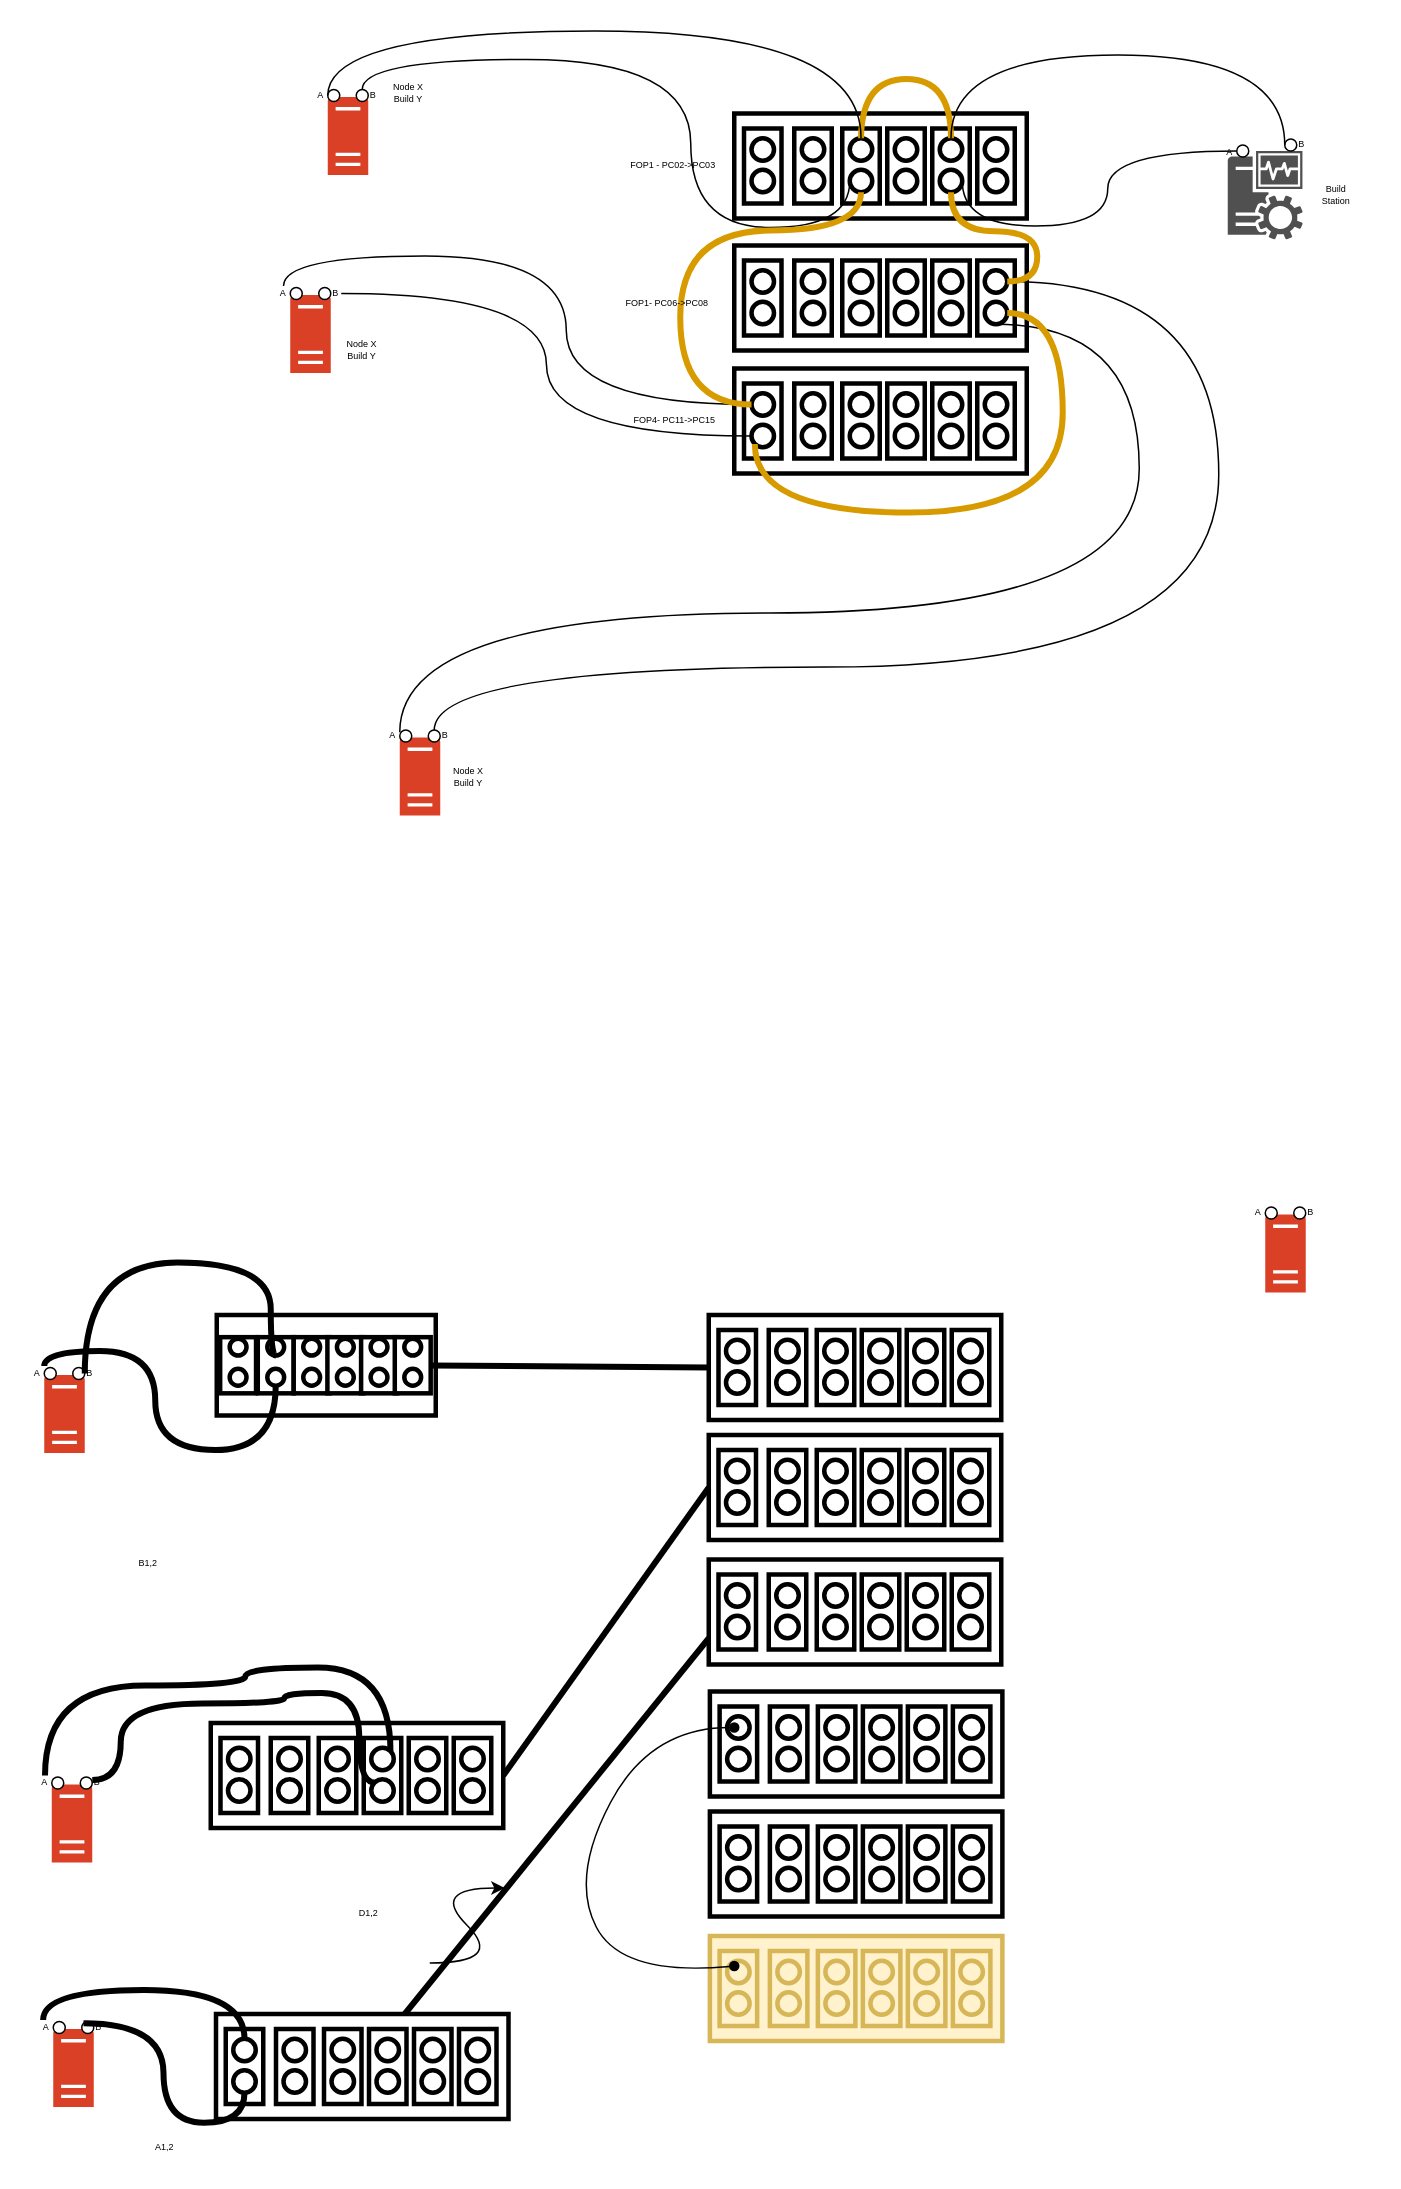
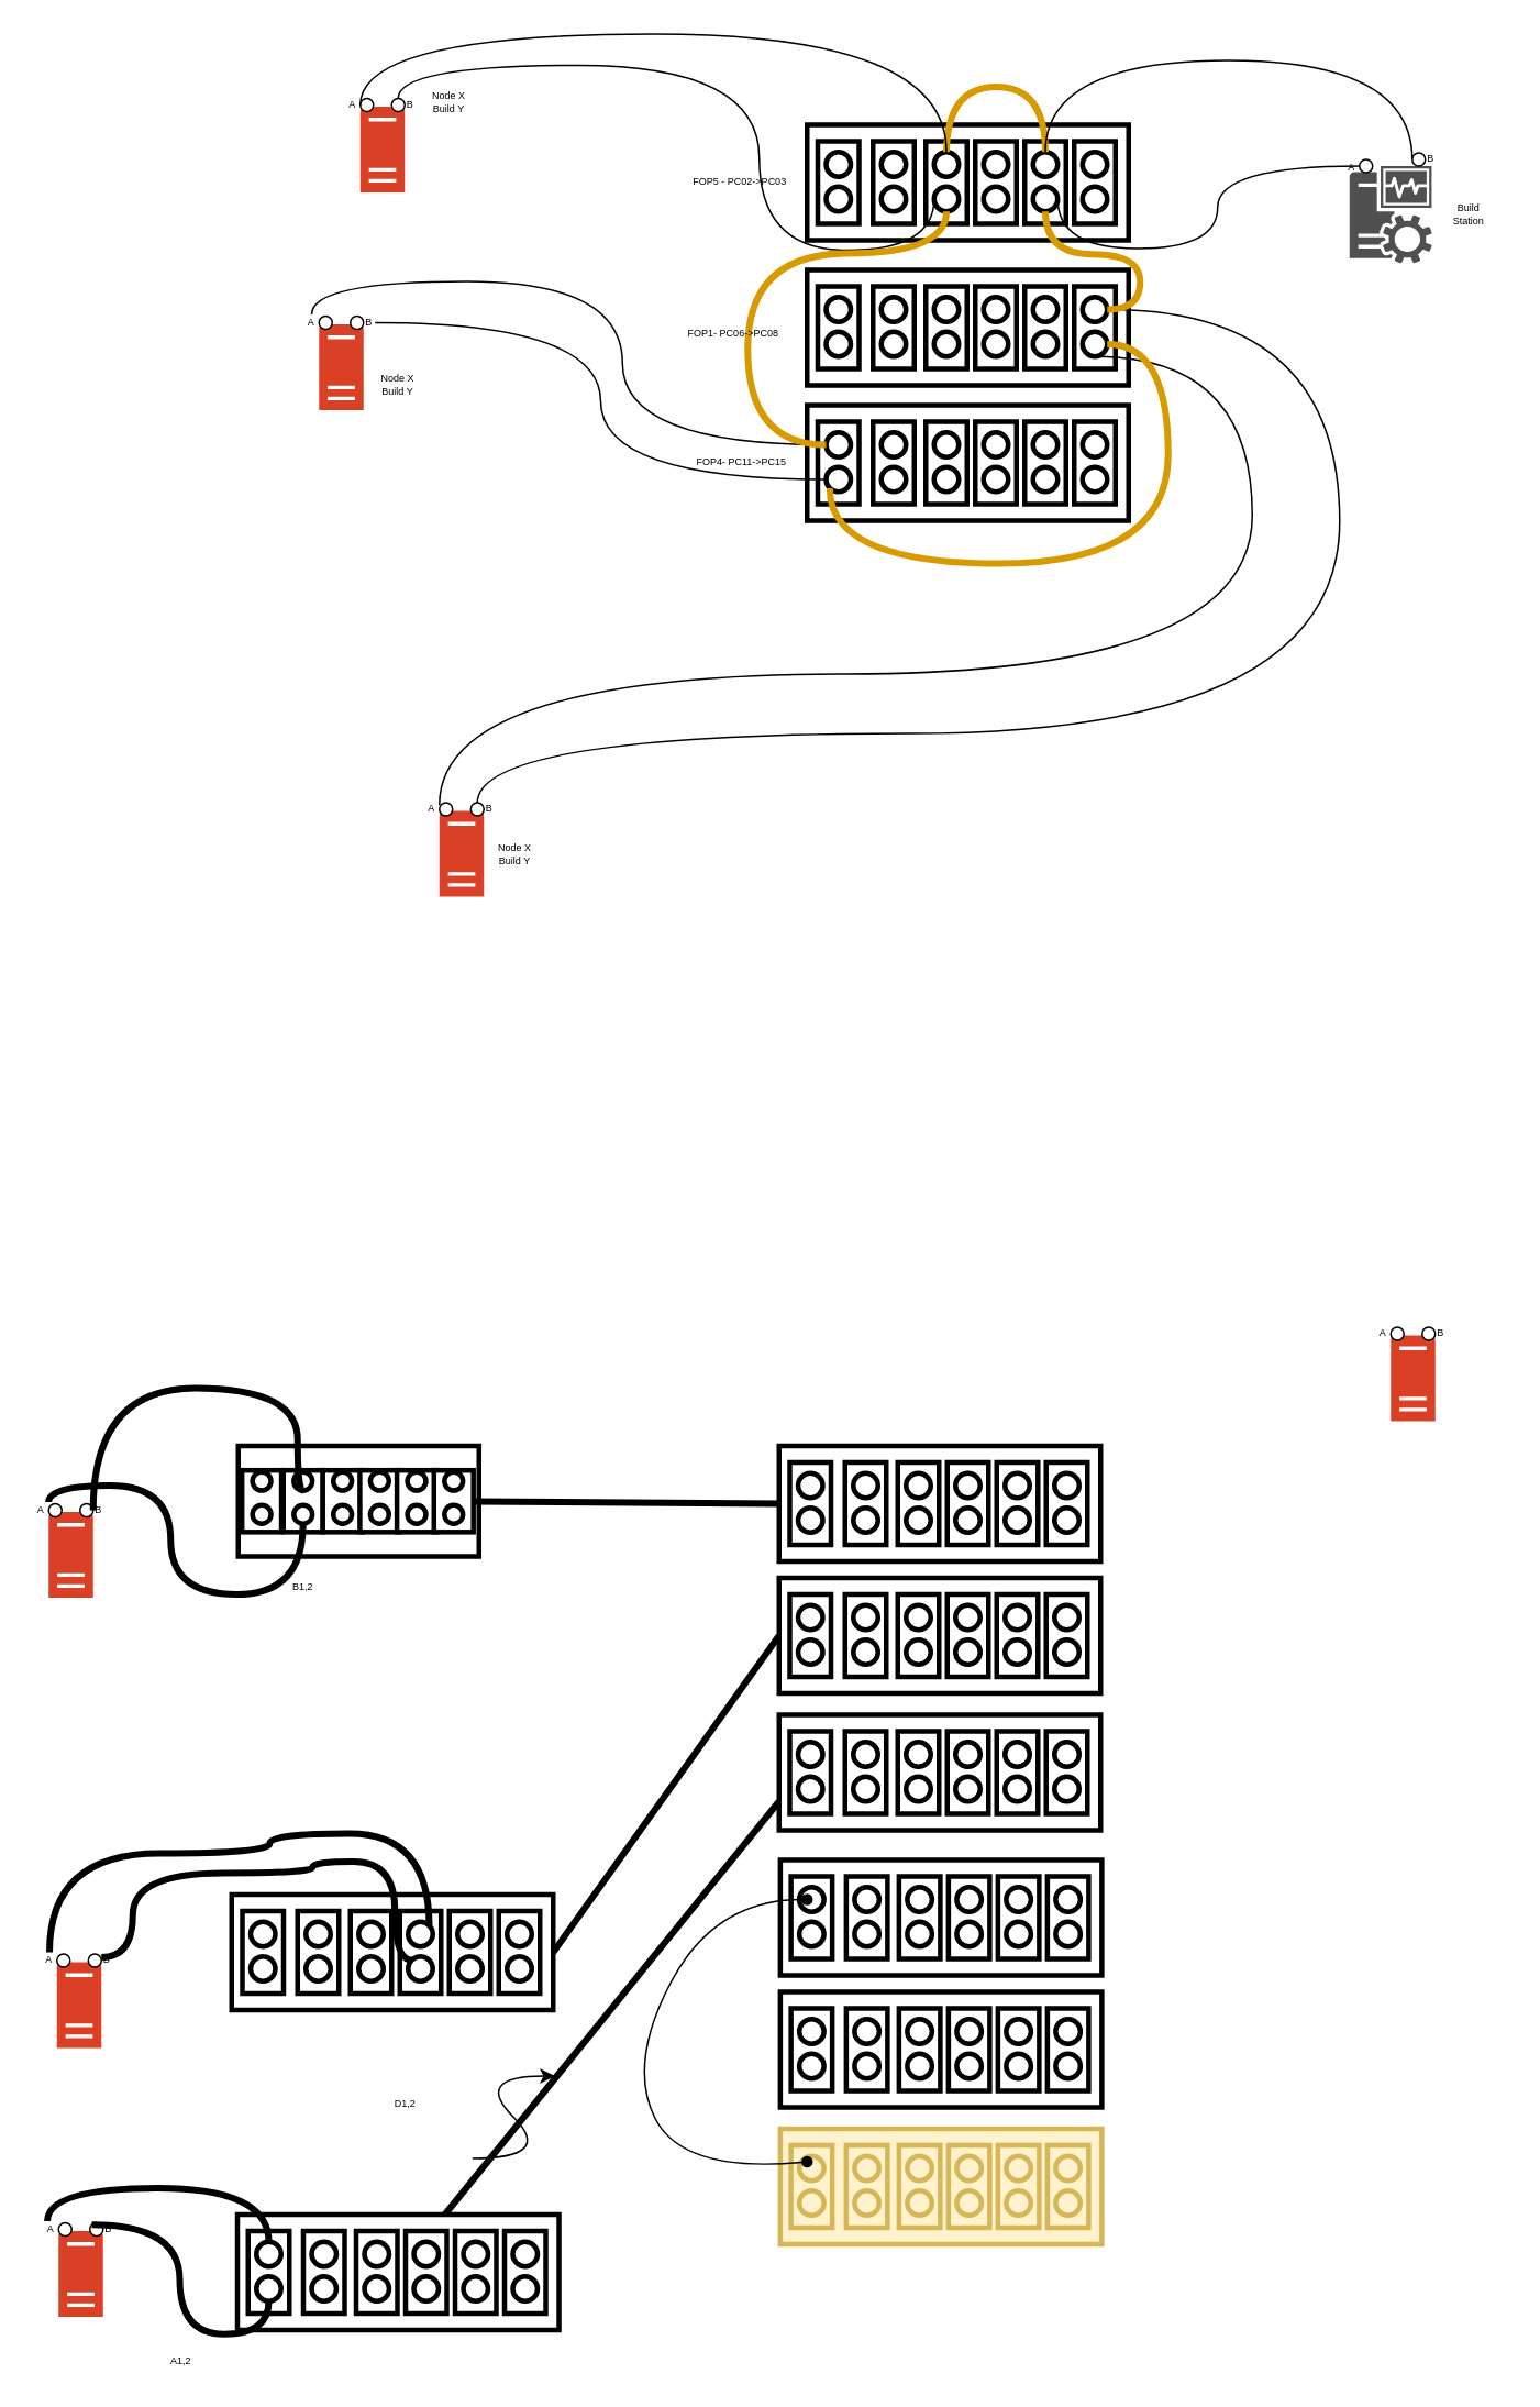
- <mxCell id="138" value="FOP1 - PC02-&amp;gt;PC03" style="text;html=1;resizable=0;autosize=1;align=center;verticalAlign=middle;points=[];fillColor=none;strokeColor=none;rounded=0;fontSize=6;" parent="1" vertex="1"><mxGeometry x="406" y="103.5" width="83" height="13" as="geometry" /></mxCell>
+ <mxCell id="138" value="FOP5 - PC02-&amp;gt;PC03" style="text;html=1;resizable=0;autosize=1;align=center;verticalAlign=middle;points=[];fillColor=none;strokeColor=none;rounded=0;fontSize=6;" parent="1" vertex="1"><mxGeometry x="406" y="103.5" width="83" height="13" as="geometry" /></mxCell>
- <mxCell id="392" value="B1,2" style="text;html=1;resizable=0;autosize=1;align=center;verticalAlign=middle;points=[];fillColor=none;strokeColor=none;rounded=0;fontSize=6;" parent="1" vertex="1"><mxGeometry x="85" y="1035" width="25" height="13" as="geometry" /></mxCell>
+ <mxCell id="392" value="B1,2" style="text;html=1;resizable=0;autosize=1;align=center;verticalAlign=middle;points=[];fillColor=none;strokeColor=none;rounded=0;fontSize=6;" parent="1" vertex="1"><mxGeometry x="170" y="955" width="25" height="13" as="geometry" /></mxCell>
